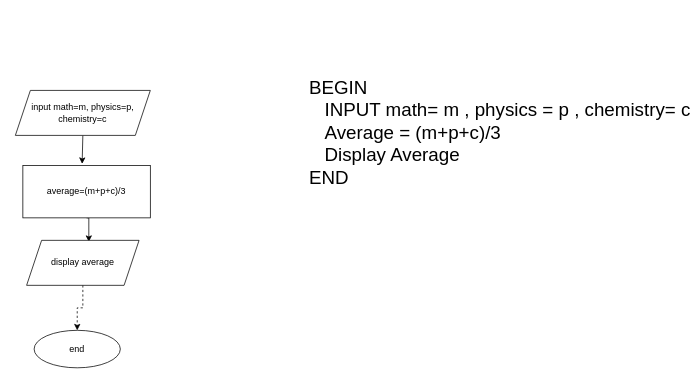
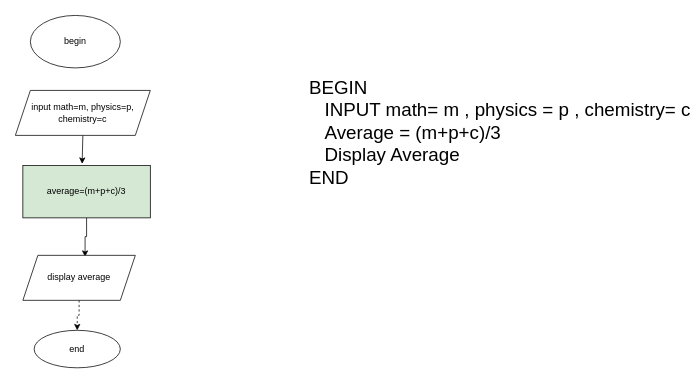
+ <mxCell id="2" value="begin" style="ellipse;whiteSpace=wrap;html=1;" vertex="1" parent="1"><mxGeometry x="40" y="20" width="120" height="70" as="geometry" /></mxCell>
- <mxCell id="6" value="average=(m+p+c)/3" style="rounded=0;whiteSpace=wrap;html=1;verticalAlign=middle;" vertex="1" parent="1"><mxGeometry x="30" y="220" width="170" height="70" as="geometry" /></mxCell>
+ <mxCell id="6" value="average=(m+p+c)/3" style="rounded=0;whiteSpace=wrap;html=1;verticalAlign=middle;fillColor=#d5e8d4;" vertex="1" parent="1"><mxGeometry x="30" y="220" width="170" height="70" as="geometry" /></mxCell>
- <mxCell id="8" value="display average" style="shape=parallelogram;perimeter=parallelogramPerimeter;whiteSpace=wrap;html=1;fixedSize=1;" vertex="1" parent="1"><mxGeometry x="35" y="320" width="150" height="60" as="geometry" /></mxCell>
+ <mxCell id="8" value="display average" style="shape=parallelogram;perimeter=parallelogramPerimeter;whiteSpace=wrap;html=1;fixedSize=1;" vertex="1" parent="1"><mxGeometry x="30" y="340" width="150" height="60" as="geometry" /></mxCell>
